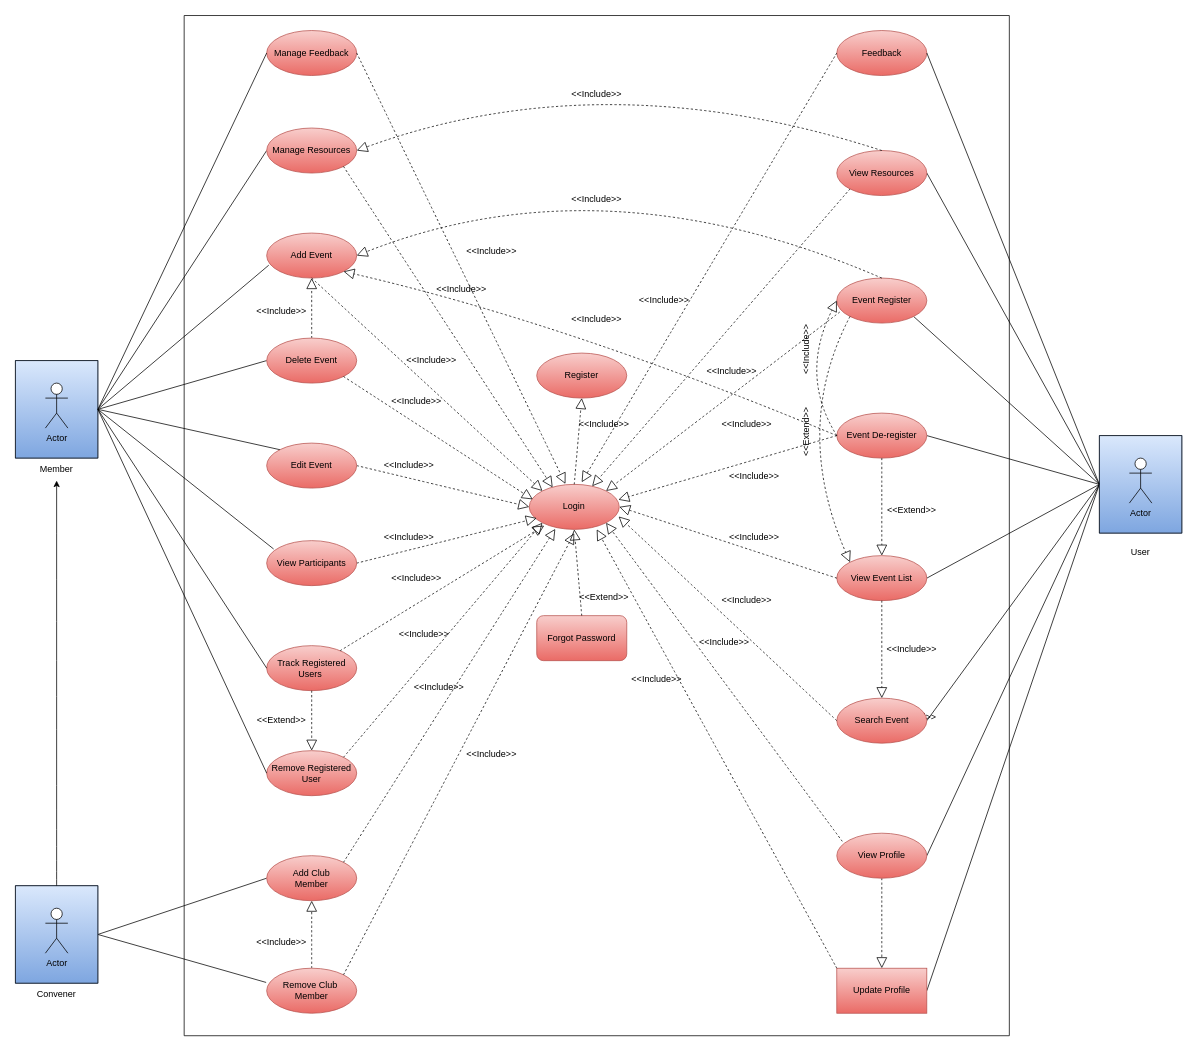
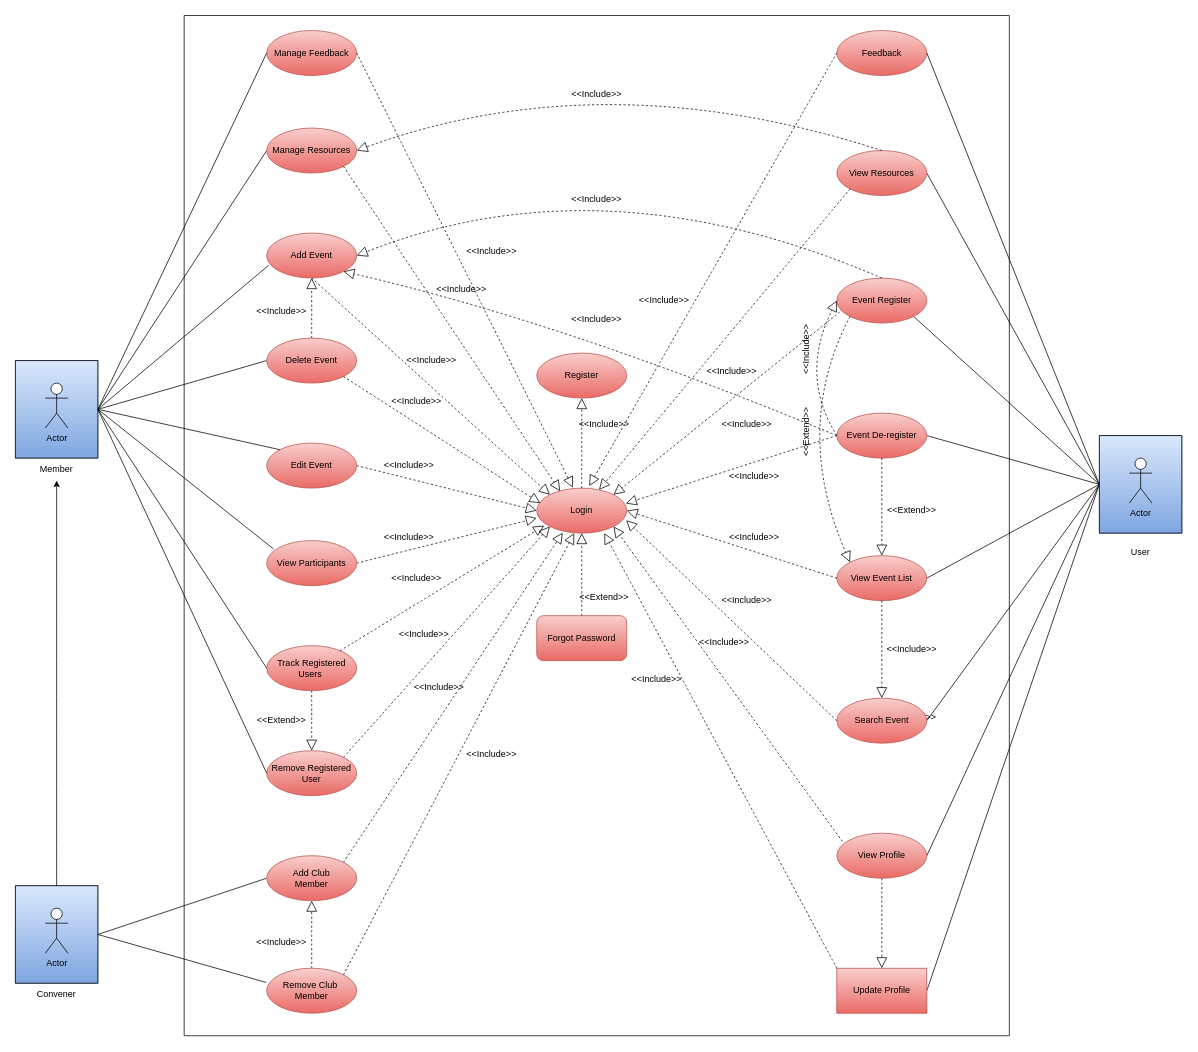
- <mxCell id="69" value="Login" style="ellipse;whiteSpace=wrap;html=1;fillColor=#f8cecc;strokeColor=#b85450;gradientColor=#ea6b66;" parent="27" vertex="1"><mxGeometry x="460" y="625" width="120" height="60" as="geometry" /></mxCell>
+ <mxCell id="69" value="Login" style="ellipse;whiteSpace=wrap;html=1;fillColor=#f8cecc;strokeColor=#b85450;gradientColor=#ea6b66;" parent="27" vertex="1"><mxGeometry x="470" y="630" width="120" height="60" as="geometry" /></mxCell>
